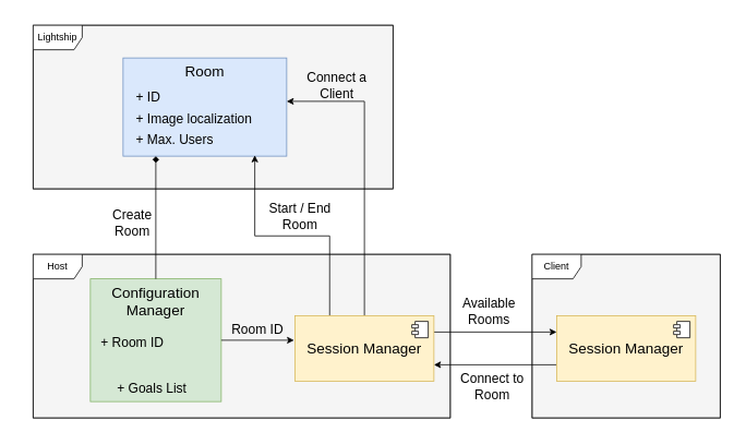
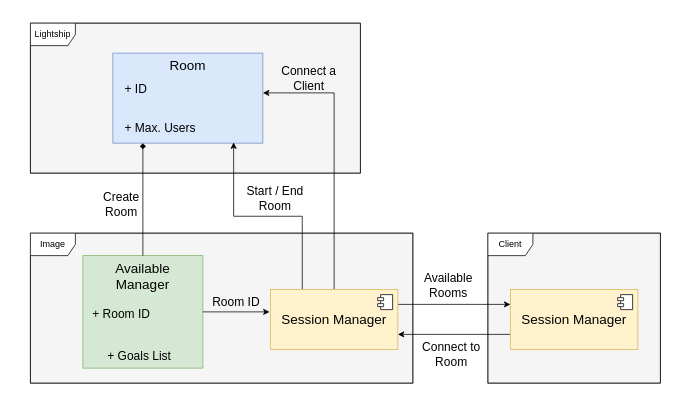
- <mxCell id="10" value="+ Image localization" style="text;strokeColor=none;fillColor=none;align=left;verticalAlign=top;spacingLeft=4;spacingRight=4;overflow=hidden;rotatable=0;points=[[0,0.5],[1,0.5]];portConstraint=eastwest;whiteSpace=wrap;html=1;fontSize=16;" parent="7" vertex="1"><mxGeometry x="10" y="58" width="170" height="26" as="geometry" /></mxCell>
- <mxCell id="12" value="Host" style="shape=umlFrame;whiteSpace=wrap;html=1;pointerEvents=0;" parent="1" vertex="1"><mxGeometry x="40" y="310" width="510" height="200" as="geometry" /></mxCell>
+ <mxCell id="12" value="Image" style="shape=umlFrame;whiteSpace=wrap;html=1;pointerEvents=0;" parent="1" vertex="1"><mxGeometry x="40" y="310" width="510" height="200" as="geometry" /></mxCell>
- <mxCell id="14" value="Configuration&lt;div&gt;Manager&lt;/div&gt;" style="html=1;whiteSpace=wrap;fillColor=#d5e8d4;strokeColor=#82b366;verticalAlign=top;fontSize=18;" parent="13" vertex="1"><mxGeometry width="160" height="150" as="geometry" /></mxCell>
+ <mxCell id="14" value="Available&lt;div&gt;Manager&lt;/div&gt;" style="html=1;whiteSpace=wrap;fillColor=#d5e8d4;strokeColor=#82b366;verticalAlign=top;fontSize=18;" parent="13" vertex="1"><mxGeometry width="160" height="150" as="geometry" /></mxCell>
